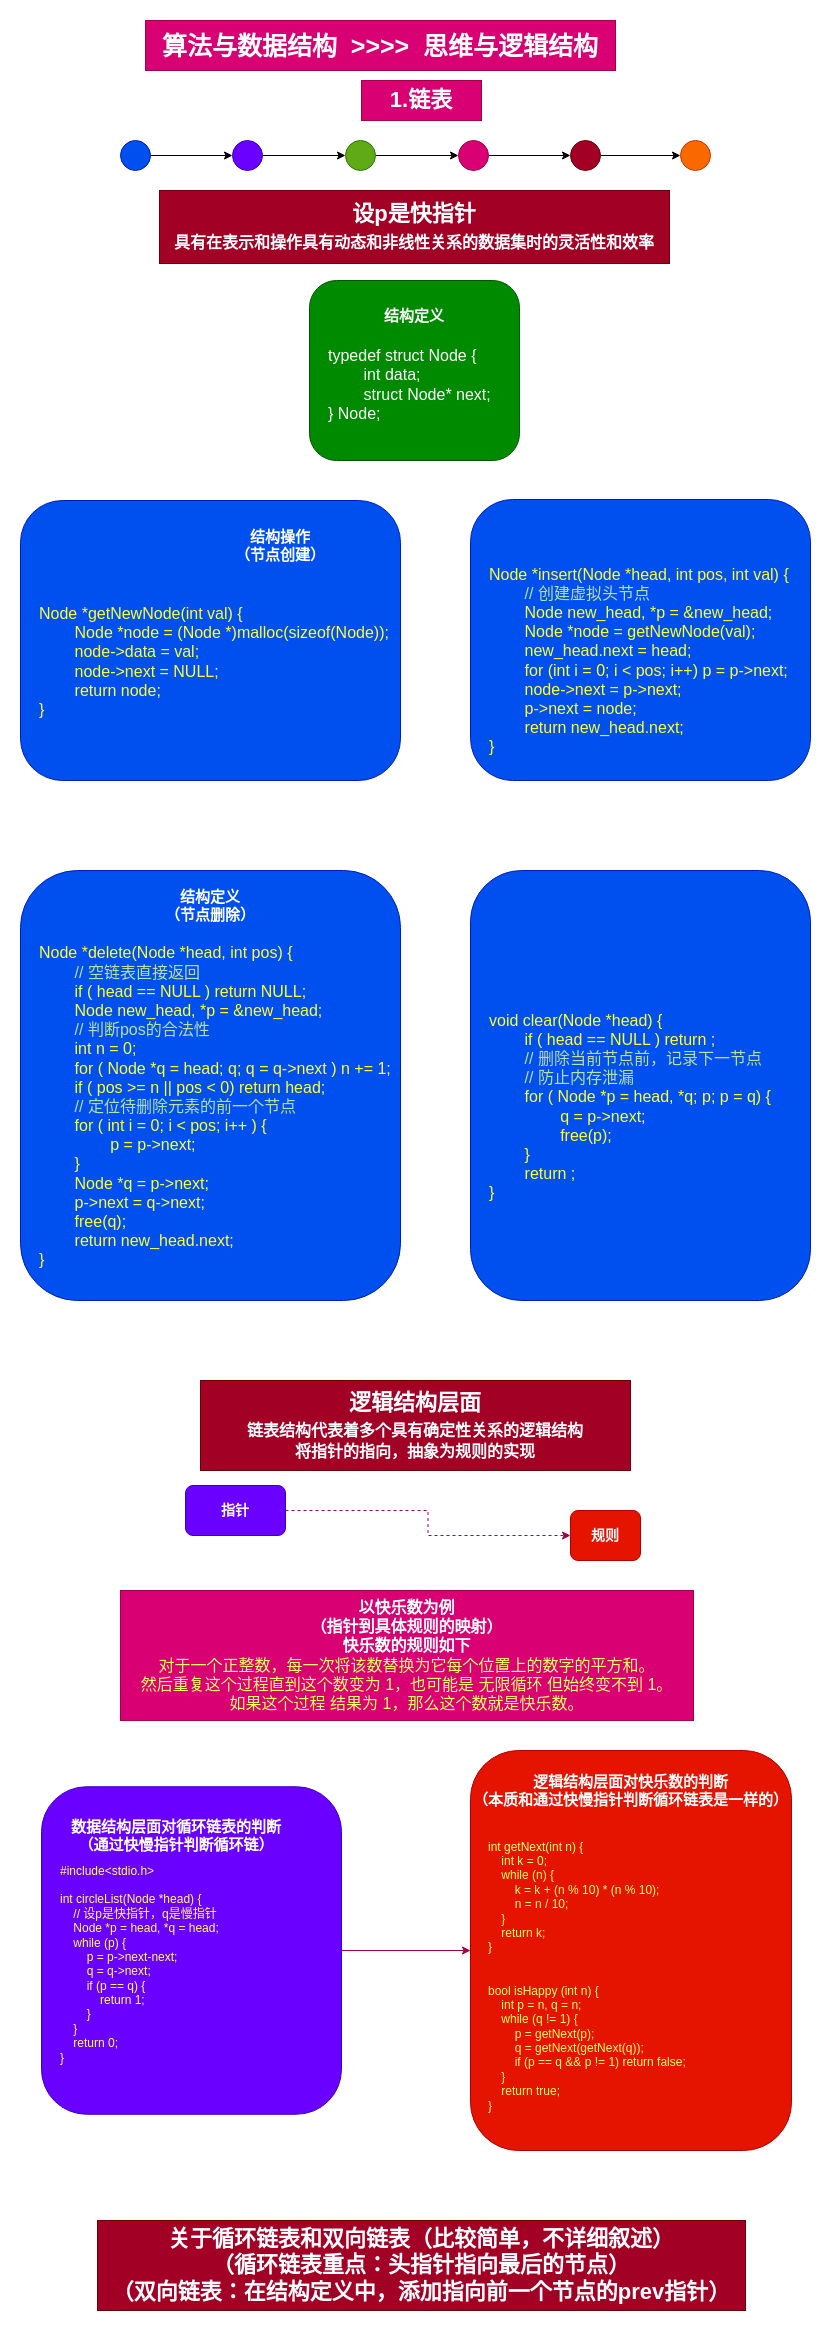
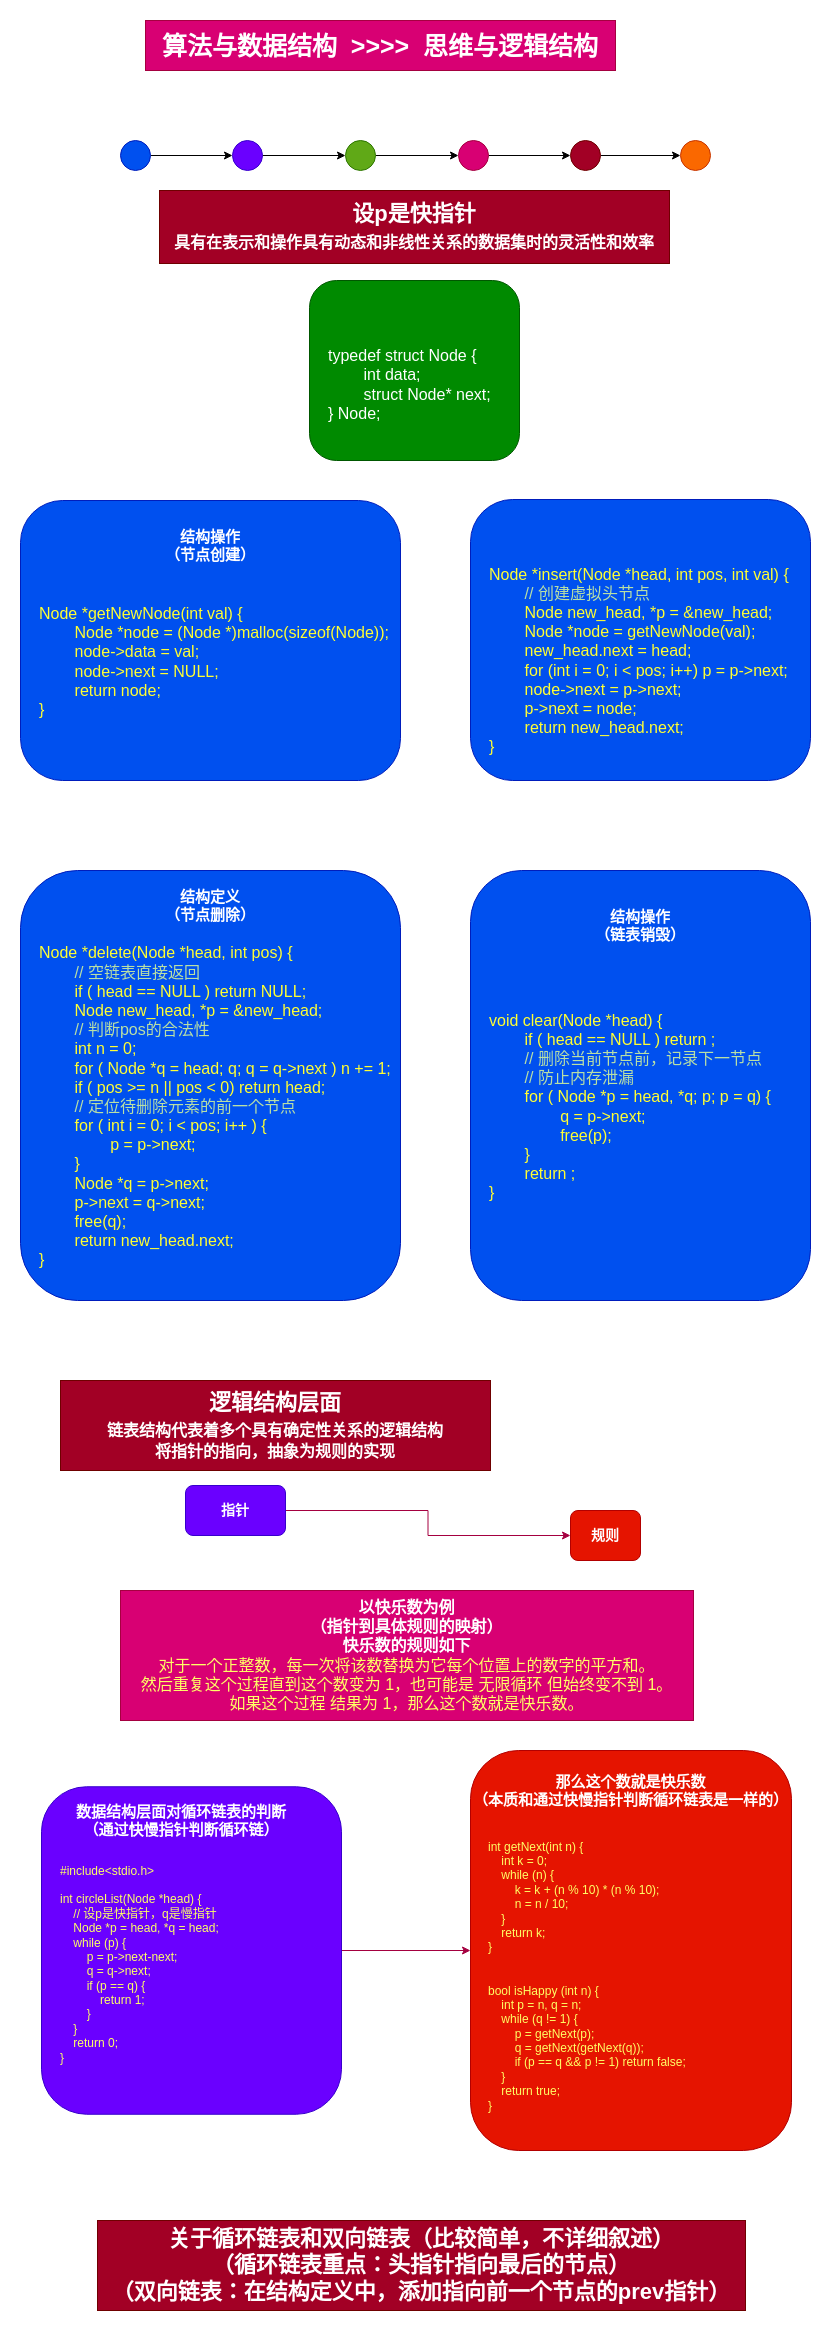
- <mxCell id="3" value="1.链表" style="text;html=1;align=center;verticalAlign=middle;whiteSpace=wrap;rounded=0;fontStyle=1;fontSize=22;fillColor=#d80073;fontColor=#ffffff;strokeColor=#A50040;" vertex="1" parent="1"><mxGeometry x="361" y="80" width="120" height="40" as="geometry" /></mxCell>
- <mxCell id="30" value="结构定义" style="text;html=1;align=center;verticalAlign=middle;whiteSpace=wrap;rounded=0;fontColor=#FFFFFF;fontStyle=1;fontSize=15;" vertex="1" parent="1"><mxGeometry x="369" y="300" width="90.0" height="30" as="geometry" /></mxCell>
- <mxCell id="17" value="结构操作&lt;div&gt;（节点创建）&lt;/div&gt;" style="text;html=1;align=center;verticalAlign=middle;whiteSpace=wrap;rounded=0;fontColor=#FFFFFF;fontStyle=1;fontSize=15;container=0;" vertex="1" parent="1"><mxGeometry x="210" y="530" width="140" height="30" as="geometry" /></mxCell>
+ <mxCell id="17" value="结构操作&lt;div&gt;（节点创建）&lt;/div&gt;" style="text;html=1;align=center;verticalAlign=middle;whiteSpace=wrap;rounded=0;fontColor=#FFFFFF;fontStyle=1;fontSize=15;container=0;" vertex="1" parent="1"><mxGeometry x="140" y="530" width="140" height="30" as="geometry" /></mxCell>
+ <mxCell id="22" value="结构操作&lt;div&gt;（链表销毁）&lt;/div&gt;" style="text;html=1;align=center;verticalAlign=middle;whiteSpace=wrap;rounded=0;fontColor=#FFFFFF;fontStyle=1;fontSize=15;container=0;" vertex="1" parent="1"><mxGeometry x="570" y="910" width="140" height="30" as="geometry" /></mxCell>
- <mxCell id="24" value="逻辑结构层面&lt;div&gt;&lt;span style=&quot;font-size: 16px;&quot;&gt;链表结构代表着多个具有确定性关系的逻辑结构&lt;/span&gt;&lt;div style=&quot;font-size: 16px;&quot;&gt;将指针的指向，抽象为规则的实现&lt;/div&gt;&lt;/div&gt;" style="text;html=1;align=center;verticalAlign=middle;whiteSpace=wrap;rounded=0;fontStyle=1;fontSize=22;fillColor=#a20025;fontColor=#ffffff;strokeColor=#6F0000;" vertex="1" parent="1"><mxGeometry x="200" y="1380" width="430" height="90" as="geometry" /></mxCell>
+ <mxCell id="24" value="逻辑结构层面&lt;div&gt;&lt;span style=&quot;font-size: 16px;&quot;&gt;链表结构代表着多个具有确定性关系的逻辑结构&lt;/span&gt;&lt;div style=&quot;font-size: 16px;&quot;&gt;将指针的指向，抽象为规则的实现&lt;/div&gt;&lt;/div&gt;" style="text;html=1;align=center;verticalAlign=middle;whiteSpace=wrap;rounded=0;fontStyle=1;fontSize=22;fillColor=#a20025;fontColor=#ffffff;strokeColor=#6F0000;" vertex="1" parent="1"><mxGeometry x="60" y="1380" width="430" height="90" as="geometry" /></mxCell>
- <mxCell id="25" style="edgeStyle=orthogonalEdgeStyle;rounded=0;orthogonalLoop=1;jettySize=auto;html=1;exitX=1;exitY=0.5;exitDx=0;exitDy=0;entryX=0;entryY=0.5;entryDx=0;entryDy=0;fillColor=#d80073;strokeColor=#A50040;dashed=1;" edge="1" parent="1" source="26" target="27"><mxGeometry relative="1" as="geometry" /></mxCell>
+ <mxCell id="25" style="edgeStyle=orthogonalEdgeStyle;rounded=0;orthogonalLoop=1;jettySize=auto;html=1;exitX=1;exitY=0.5;exitDx=0;exitDy=0;entryX=0;entryY=0.5;entryDx=0;entryDy=0;fillColor=#d80073;strokeColor=#A50040;" edge="1" parent="1" source="26" target="27"><mxGeometry relative="1" as="geometry" /></mxCell>
- <mxCell id="35" value="逻辑结构层面对快乐数的判断&lt;div&gt;（本质和通过快慢指针判断循环链表是一样的）&lt;/div&gt;" style="text;html=1;align=center;verticalAlign=middle;whiteSpace=wrap;rounded=0;fontColor=#FFFFFF;fontStyle=1;fontSize=15;container=0;" vertex="1" parent="1"><mxGeometry x="462.25" y="1775" width="336.5" height="30" as="geometry" /></mxCell>
+ <mxCell id="35" value="那么这个数就是快乐数&lt;div&gt;（本质和通过快慢指针判断循环链表是一样的）&lt;/div&gt;" style="text;html=1;align=center;verticalAlign=middle;whiteSpace=wrap;rounded=0;fontColor=#FFFFFF;fontStyle=1;fontSize=15;container=0;" vertex="1" parent="1"><mxGeometry x="462.25" y="1775" width="336.5" height="30" as="geometry" /></mxCell>
- <mxCell id="33" value="数据结构层面对循环链表的判断&lt;div&gt;（通过快慢指针判断循环链）&lt;/div&gt;" style="text;html=1;align=center;verticalAlign=middle;whiteSpace=wrap;rounded=0;fontColor=#FFFFFF;fontStyle=1;fontSize=15;container=0;" vertex="1" parent="1"><mxGeometry x="66" y="1820" width="220" height="30" as="geometry" /></mxCell>
+ <mxCell id="33" value="数据结构层面对循环链表的判断&lt;div&gt;（通过快慢指针判断循环链）&lt;/div&gt;" style="text;html=1;align=center;verticalAlign=middle;whiteSpace=wrap;rounded=0;fontColor=#FFFFFF;fontStyle=1;fontSize=15;container=0;" vertex="1" parent="1"><mxGeometry x="71" y="1805" width="220" height="30" as="geometry" /></mxCell>
